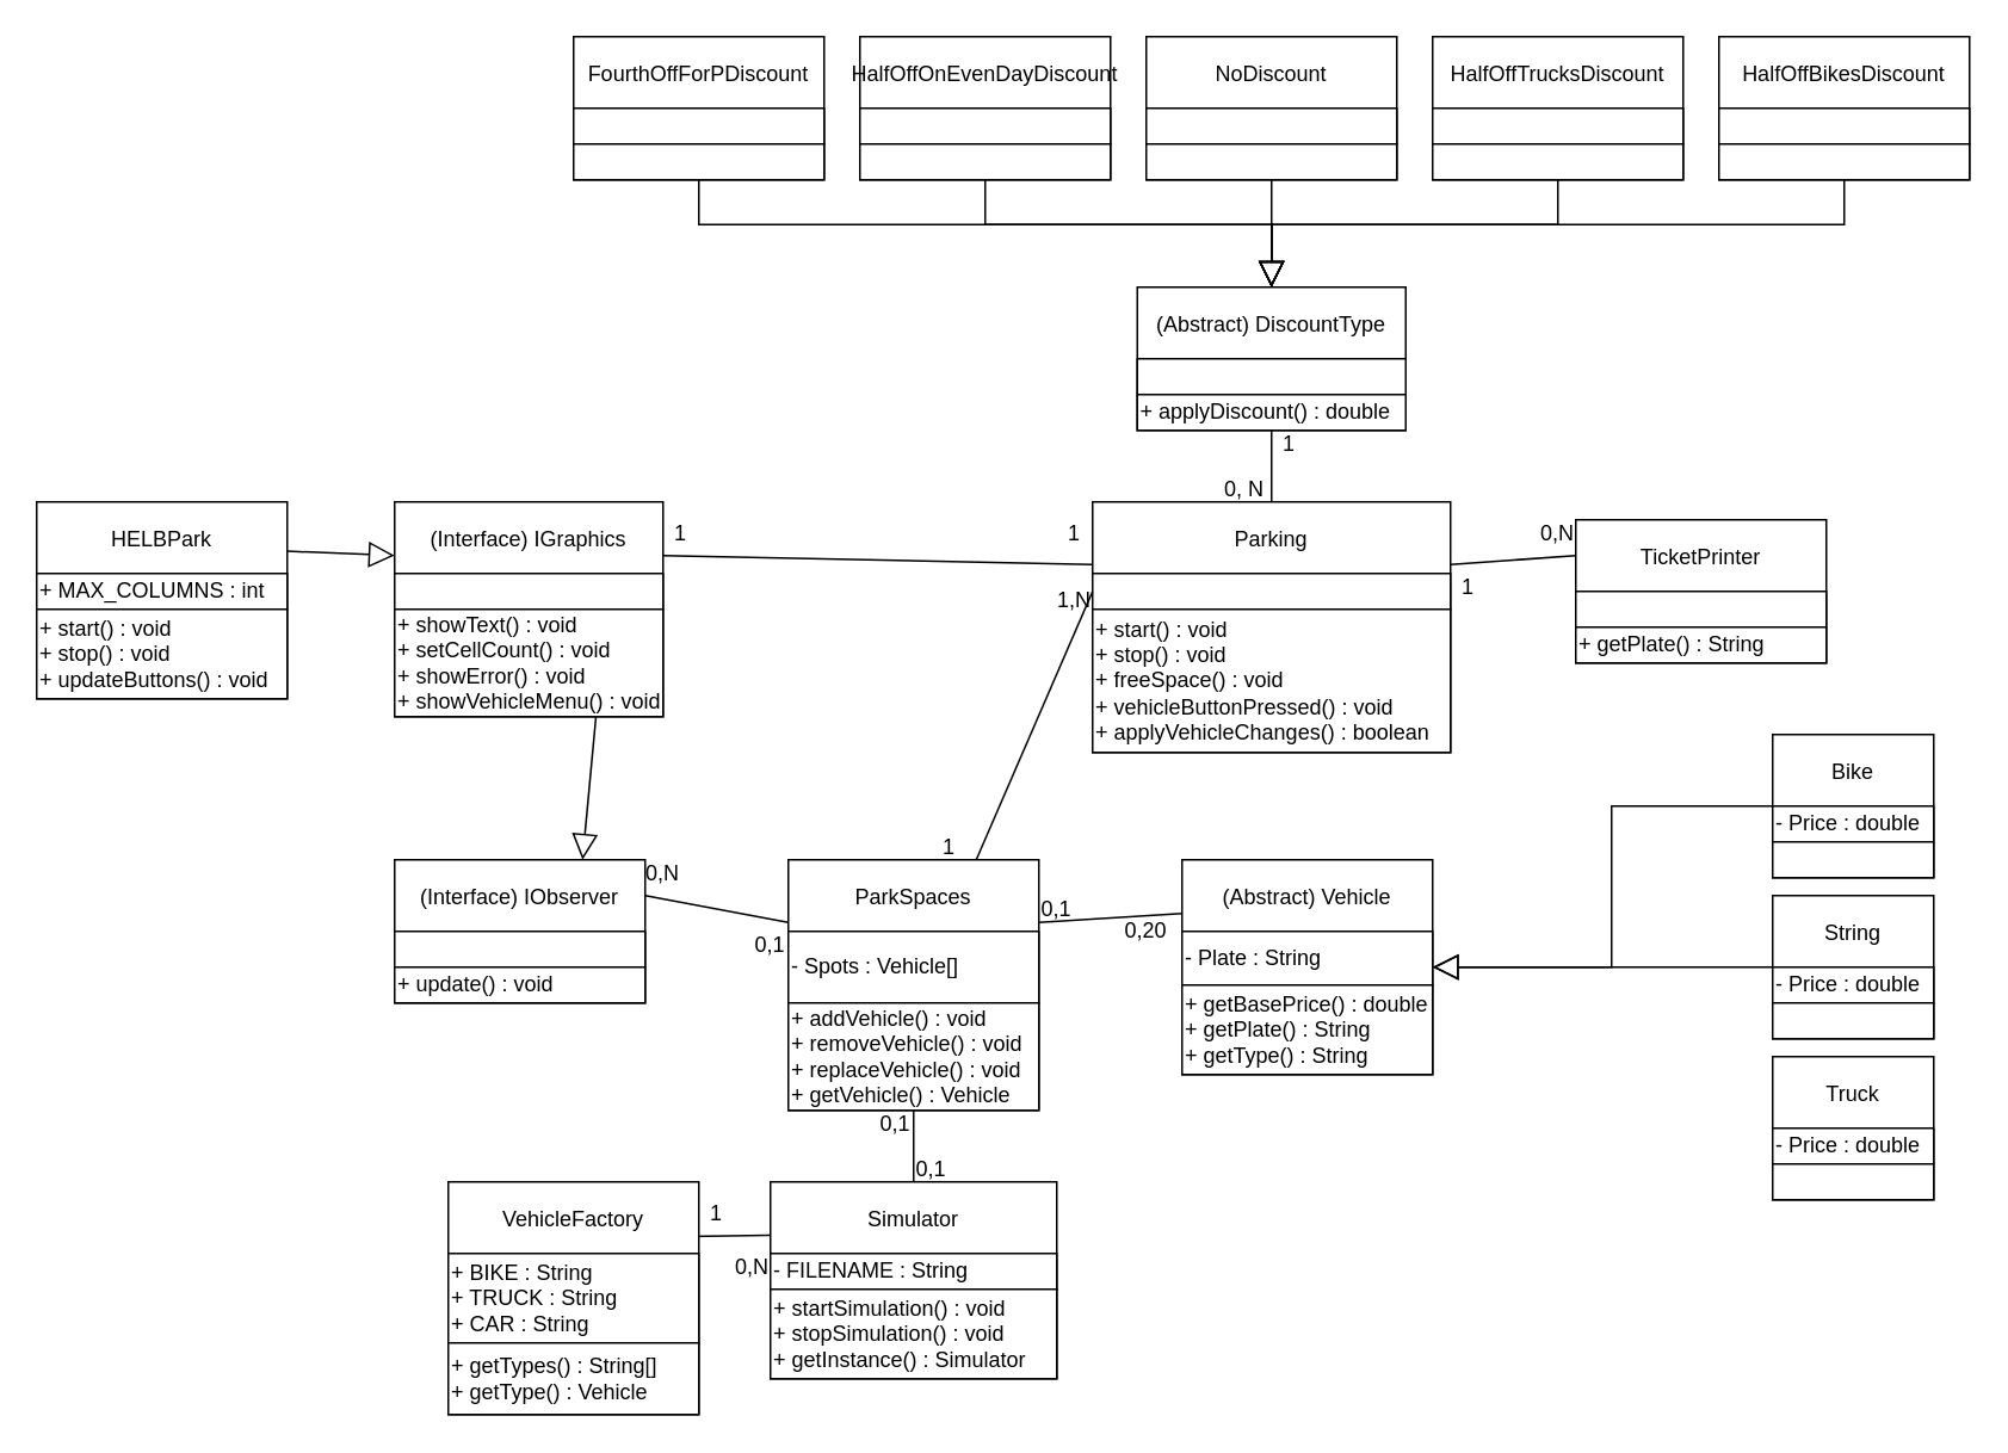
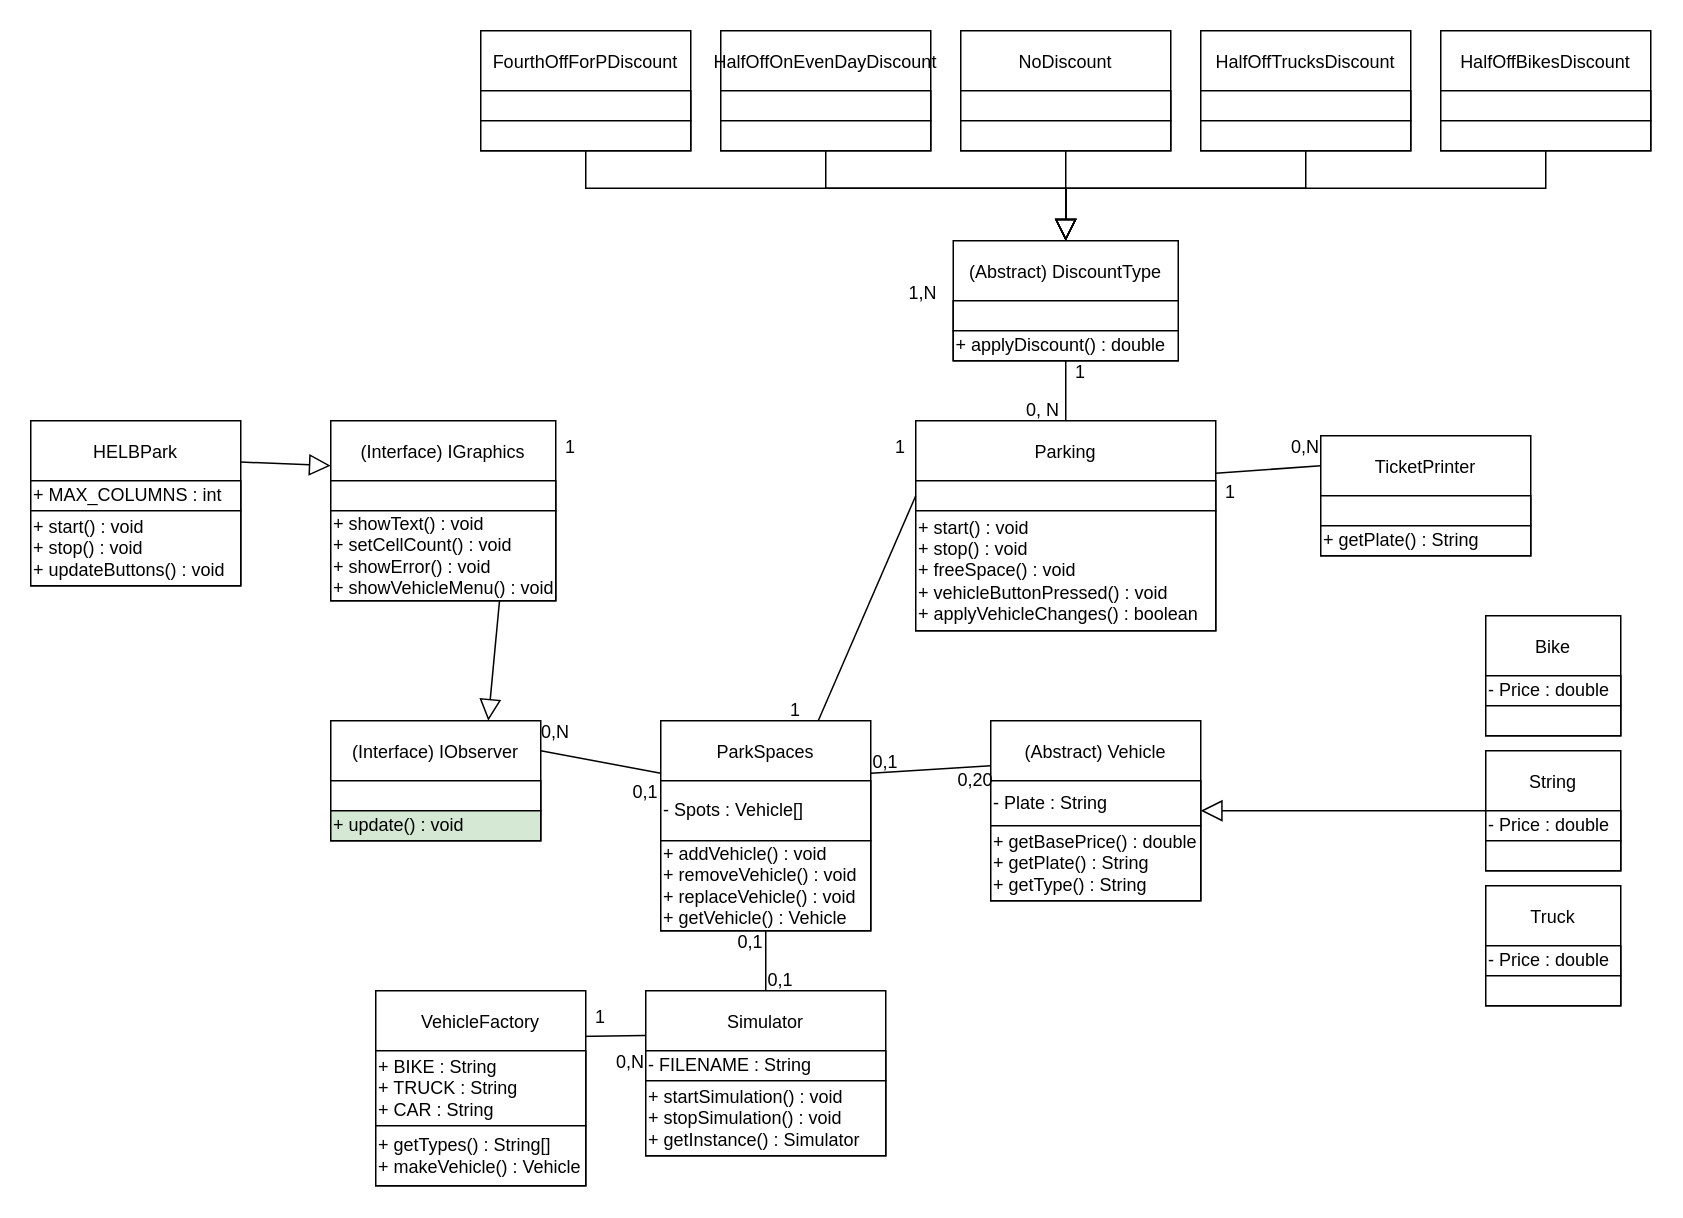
- <mxCell id="18" style="edgeStyle=none;rounded=0;orthogonalLoop=1;jettySize=auto;html=1;exitX=0;exitY=0.25;exitDx=0;exitDy=0;entryX=1;entryY=0.25;entryDx=0;entryDy=0;endArrow=none;endFill=0;endSize=12;" parent="1" source="21" target="12" edge="1"><mxGeometry relative="1" as="geometry" /></mxCell>
- <mxCell id="88" value="1,N" style="text;html=1;strokeColor=none;fillColor=none;align=center;verticalAlign=middle;whiteSpace=wrap;rounded=0;" parent="1" vertex="1"><mxGeometry x="590" y="327.5" width="20" height="15" as="geometry" /></mxCell>
+ <mxCell id="88" value="1,N" style="text;html=1;strokeColor=none;fillColor=none;align=center;verticalAlign=middle;whiteSpace=wrap;rounded=0;" parent="1" vertex="1"><mxGeometry x="605" y="187.5" width="20" height="15" as="geometry" /></mxCell>
- <mxCell id="66" style="edgeStyle=orthogonalEdgeStyle;rounded=0;orthogonalLoop=1;jettySize=auto;html=1;exitX=0;exitY=0.5;exitDx=0;exitDy=0;entryX=1;entryY=0.5;entryDx=0;entryDy=0;endArrow=block;endFill=0;endSize=12;" parent="1" source="67" target="5" edge="1"><mxGeometry relative="1" as="geometry" /></mxCell>
- <mxCell id="82" value="0,20" style="text;html=1;strokeColor=none;fillColor=none;align=center;verticalAlign=middle;whiteSpace=wrap;rounded=0;" parent="1" vertex="1"><mxGeometry x="630" y="512.5" width="20" height="15" as="geometry" /></mxCell>
+ <mxCell id="82" value="0,20" style="text;html=1;strokeColor=none;fillColor=none;align=center;verticalAlign=middle;whiteSpace=wrap;rounded=0;" parent="1" vertex="1"><mxGeometry x="640" y="512.5" width="20" height="15" as="geometry" /></mxCell>
- <mxCell id="17" value="+ update() : void" style="rounded=0;whiteSpace=wrap;html=1;align=left;" parent="15" vertex="1"><mxGeometry y="60" width="140" height="20" as="geometry" /></mxCell>
+ <mxCell id="17" value="+ update() : void" style="rounded=0;whiteSpace=wrap;html=1;align=left;fillColor=#d5e8d4;" parent="15" vertex="1"><mxGeometry y="60" width="140" height="20" as="geometry" /></mxCell>
- <mxCell id="39" value="+ getTypes() : String[]&lt;br&gt;+ getType() : Vehicle" style="rounded=0;whiteSpace=wrap;html=1;align=left;" parent="37" vertex="1"><mxGeometry y="90" width="140" height="40" as="geometry" /></mxCell>
+ <mxCell id="39" value="+ getTypes() : String[]&lt;br&gt;+ makeVehicle() : Vehicle" style="rounded=0;whiteSpace=wrap;html=1;align=left;" parent="37" vertex="1"><mxGeometry y="90" width="140" height="40" as="geometry" /></mxCell>
